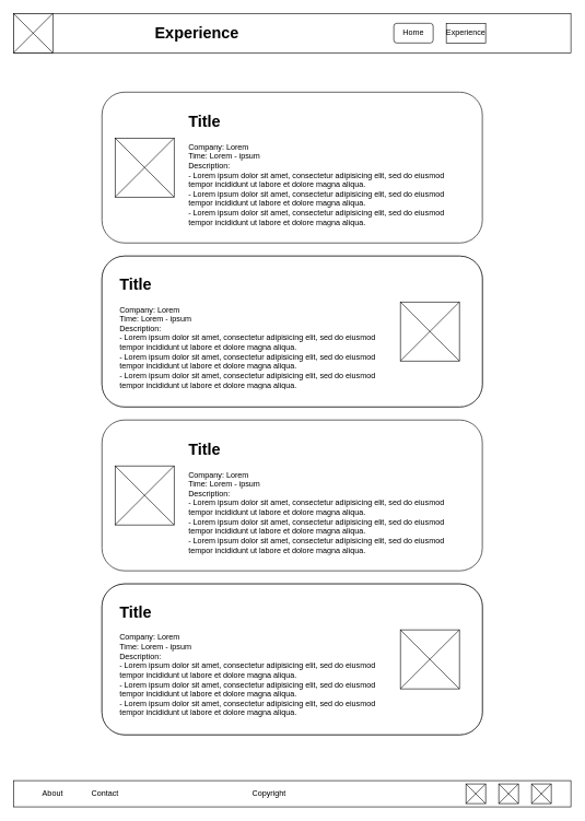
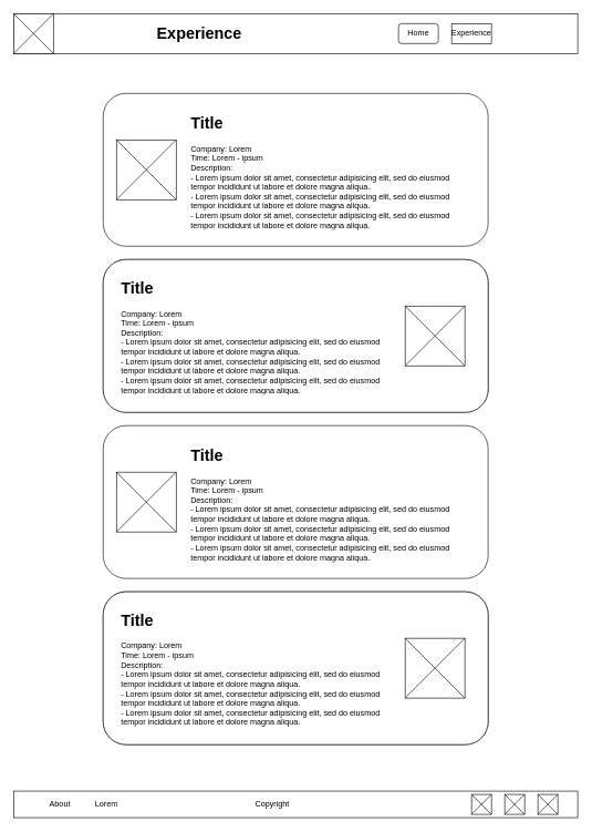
- <mxCell id="20" value="About" style="text;html=1;align=center;verticalAlign=middle;whiteSpace=wrap;rounded=0;" vertex="1" parent="1"><mxGeometry x="50" y="1195" width="60" height="30" as="geometry" /></mxCell>
+ <mxCell id="20" value="About" style="text;html=1;align=center;verticalAlign=middle;whiteSpace=wrap;rounded=0;" vertex="1" parent="1"><mxGeometry x="60" y="1195" width="60" height="30" as="geometry" /></mxCell>
- <mxCell id="19" value="Contact" style="text;html=1;align=center;verticalAlign=middle;whiteSpace=wrap;rounded=0;" vertex="1" parent="1"><mxGeometry x="130" y="1195" width="60" height="30" as="geometry" /></mxCell>
+ <mxCell id="19" value="Lorem" style="text;html=1;align=center;verticalAlign=middle;whiteSpace=wrap;rounded=0;" vertex="1" parent="1"><mxGeometry x="130" y="1195" width="60" height="30" as="geometry" /></mxCell>
